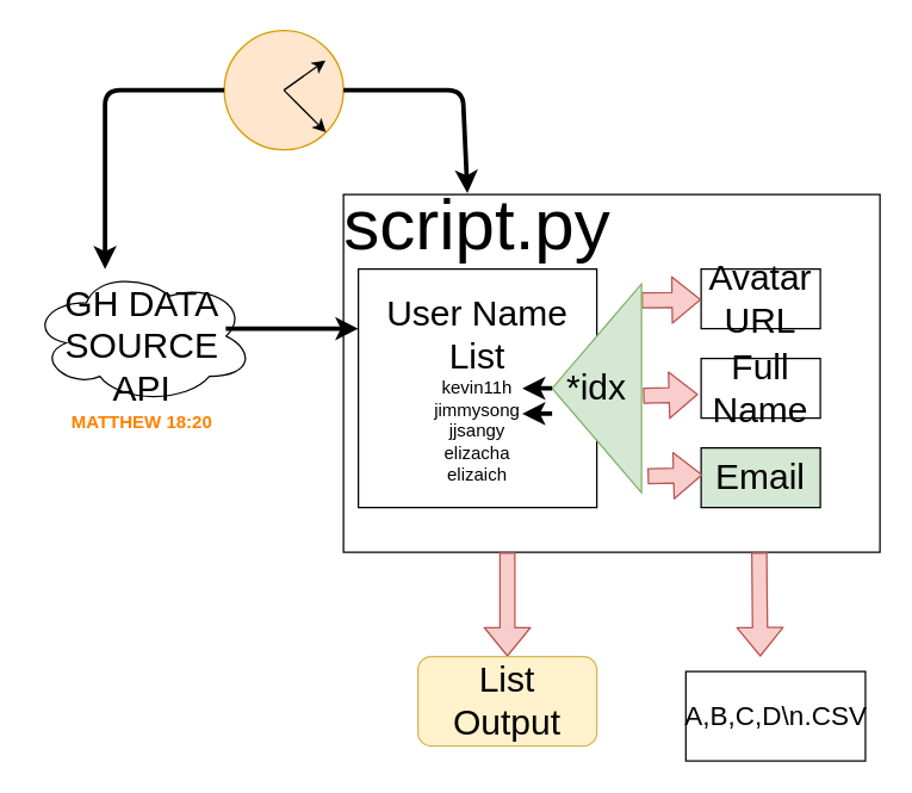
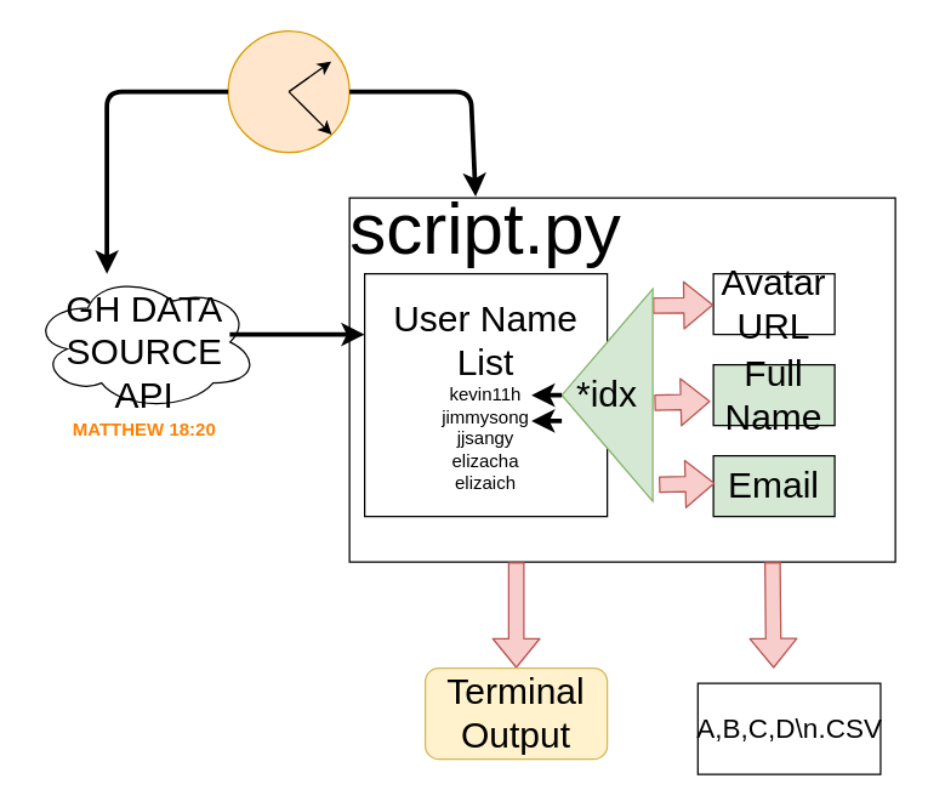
- <mxCell id="5" value="&lt;font style=&quot;font-size: 24px&quot;&gt;Full&lt;br&gt;Name&lt;br&gt;&lt;/font&gt;" style="rounded=0;whiteSpace=wrap;html=1;" parent="1" vertex="1"><mxGeometry x="470" y="240" width="80" height="40" as="geometry" /></mxCell>
+ <mxCell id="5" value="&lt;font style=&quot;font-size: 24px&quot;&gt;Full&lt;br&gt;Name&lt;br&gt;&lt;/font&gt;" style="rounded=0;whiteSpace=wrap;html=1;fillColor=#d5e8d4;" parent="1" vertex="1"><mxGeometry x="470" y="240" width="80" height="40" as="geometry" /></mxCell>
- <mxCell id="14" value="&lt;font style=&quot;font-size: 24px&quot;&gt;List&lt;br&gt;Output&lt;/font&gt;" style="rounded=1;whiteSpace=wrap;html=1;fillColor=#fff2cc;strokeColor=#d6b656;" parent="1" vertex="1"><mxGeometry x="280" y="440" width="120" height="60" as="geometry" /></mxCell>
+ <mxCell id="14" value="&lt;font style=&quot;font-size: 24px&quot;&gt;Terminal&lt;br&gt;Output&lt;/font&gt;" style="rounded=1;whiteSpace=wrap;html=1;fillColor=#fff2cc;strokeColor=#d6b656;" parent="1" vertex="1"><mxGeometry x="280" y="440" width="120" height="60" as="geometry" /></mxCell>
